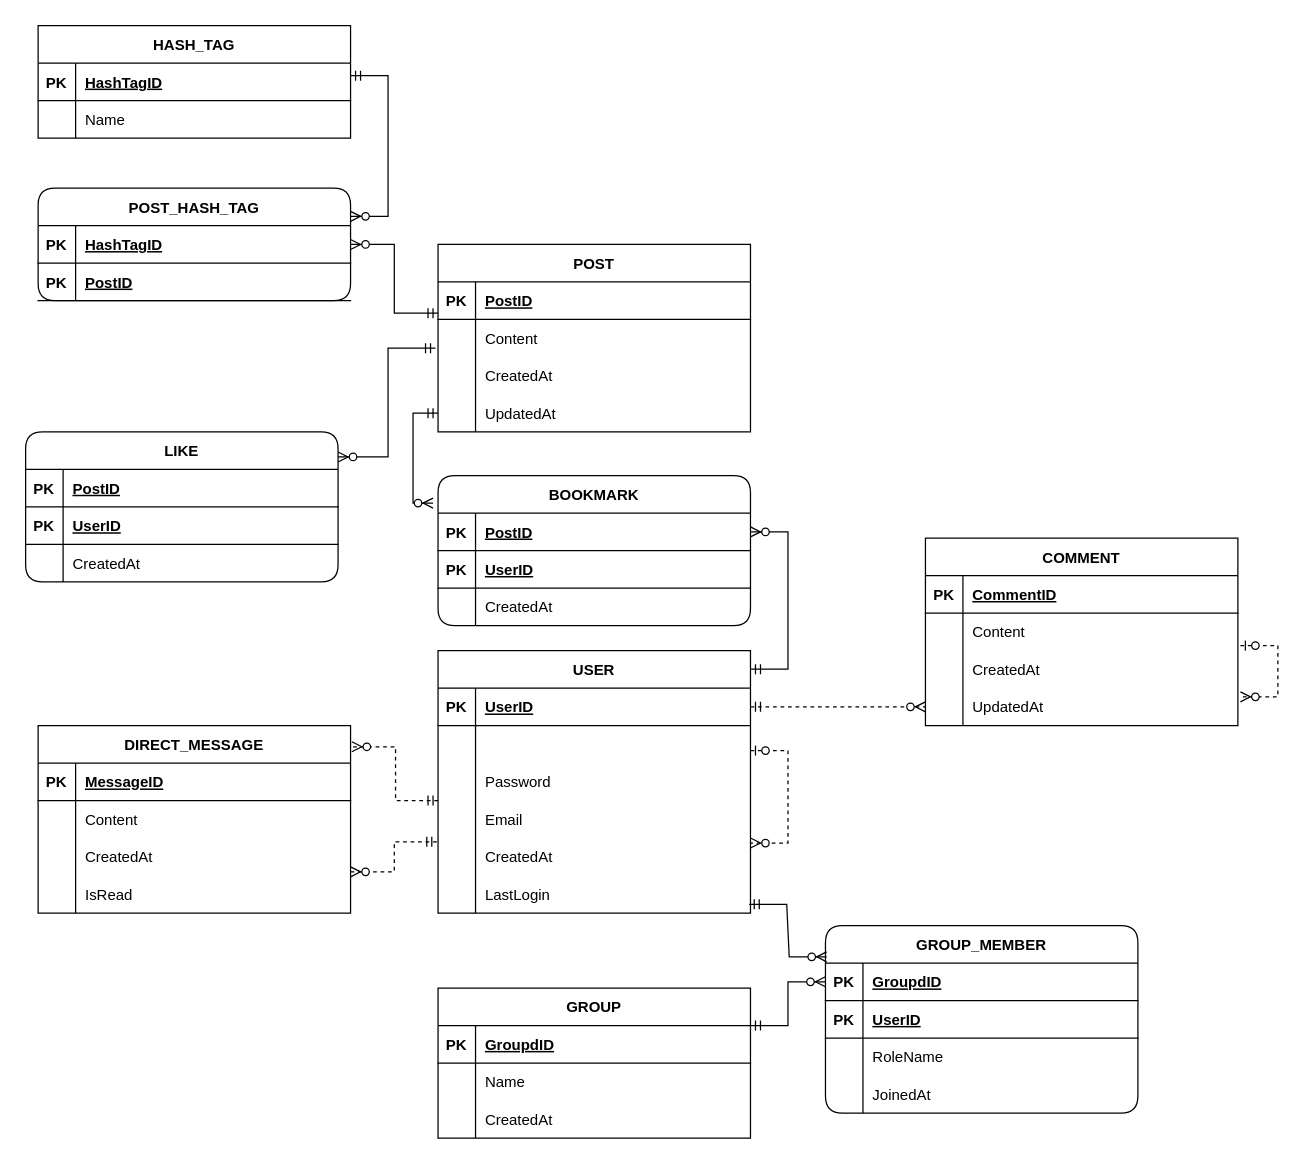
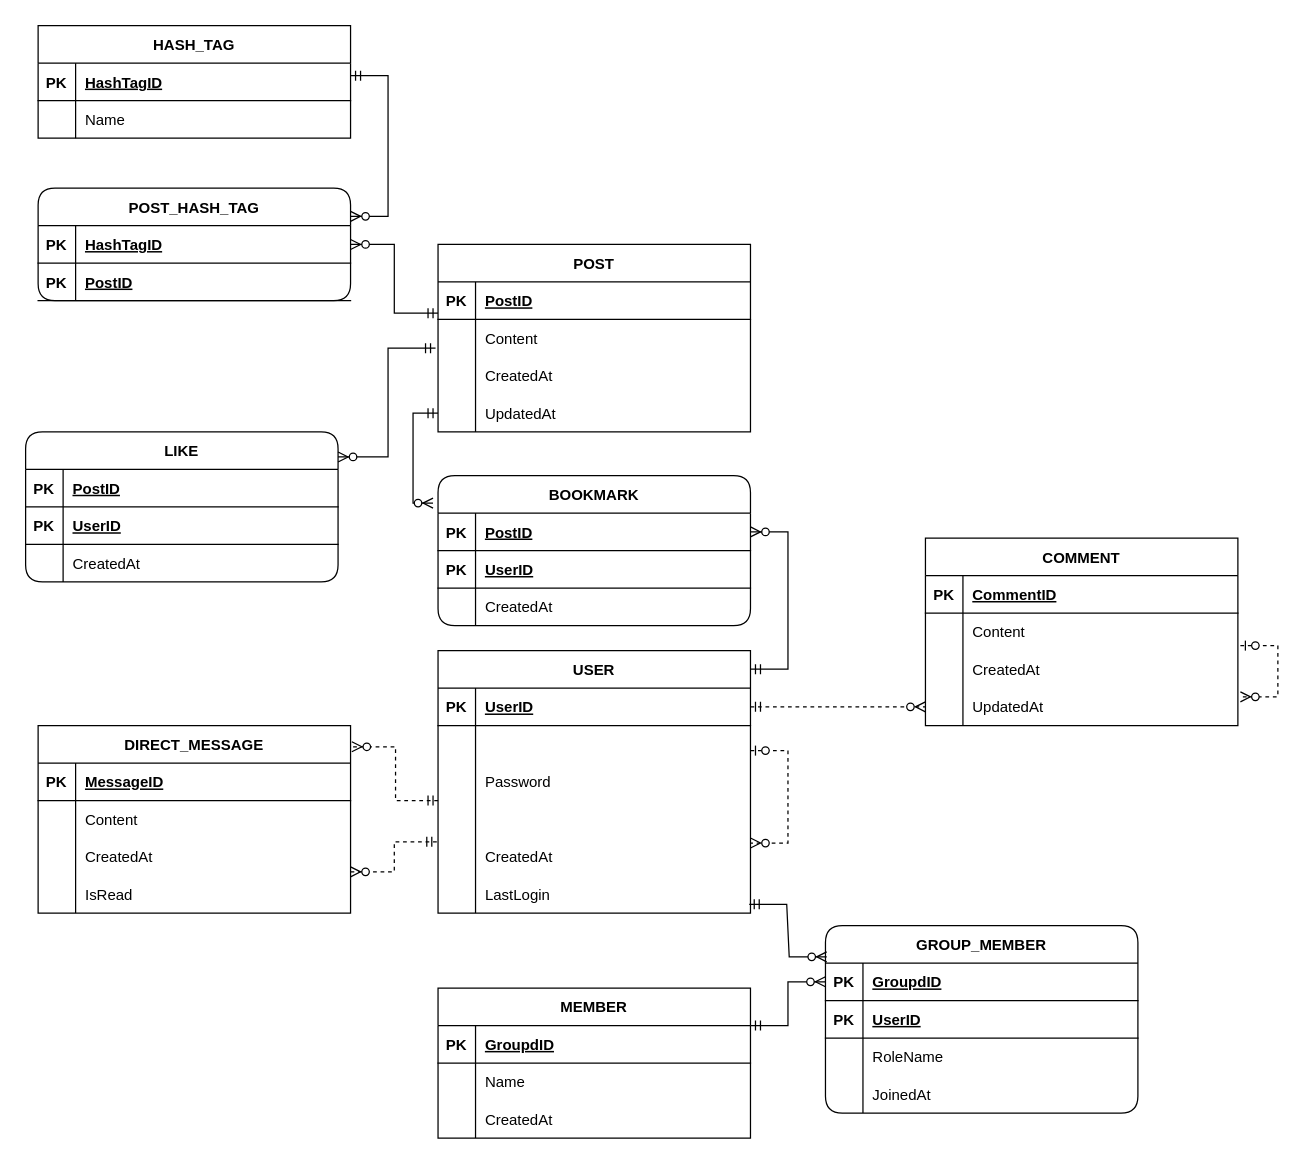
- <mxCell id="13" value="Email" style="shape=partialRectangle;overflow=hidden;connectable=0;fillColor=none;top=0;left=0;bottom=0;right=0;align=left;spacingLeft=6;" parent="11" vertex="1"><mxGeometry x="30" width="220" height="30" as="geometry"><mxRectangle width="220" height="30" as="alternateBounds" /></mxGeometry></mxCell>
- <mxCell id="48" value="GROUP" style="shape=table;startSize=30;container=1;collapsible=1;childLayout=tableLayout;fixedRows=1;rowLines=0;fontStyle=1;align=center;resizeLast=1;" parent="1" vertex="1"><mxGeometry x="350" y="790" width="250" height="120" as="geometry" /></mxCell>
+ <mxCell id="48" value="MEMBER" style="shape=table;startSize=30;container=1;collapsible=1;childLayout=tableLayout;fixedRows=1;rowLines=0;fontStyle=1;align=center;resizeLast=1;" parent="1" vertex="1"><mxGeometry x="350" y="790" width="250" height="120" as="geometry" /></mxCell>
